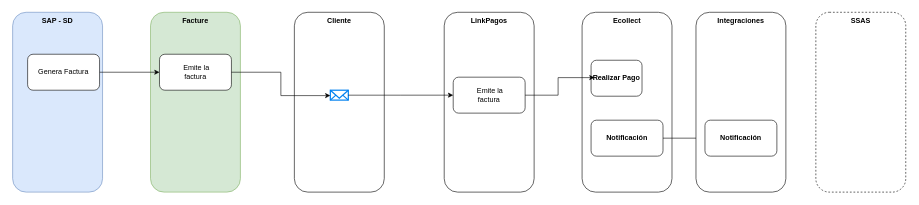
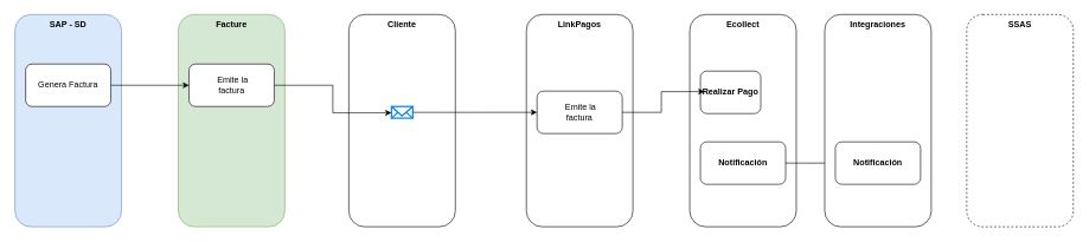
- <mxCell id="9" value="Genera Factura" style="rounded=1;whiteSpace=wrap;html=1;" parent="1" vertex="1"><mxGeometry x="45" y="90" width="120" height="60" as="geometry" /></mxCell>
+ <mxCell id="9" value="Genera Factura" style="rounded=1;whiteSpace=wrap;html=1;" parent="1" vertex="1"><mxGeometry x="35" y="90" width="120" height="60" as="geometry" /></mxCell>
